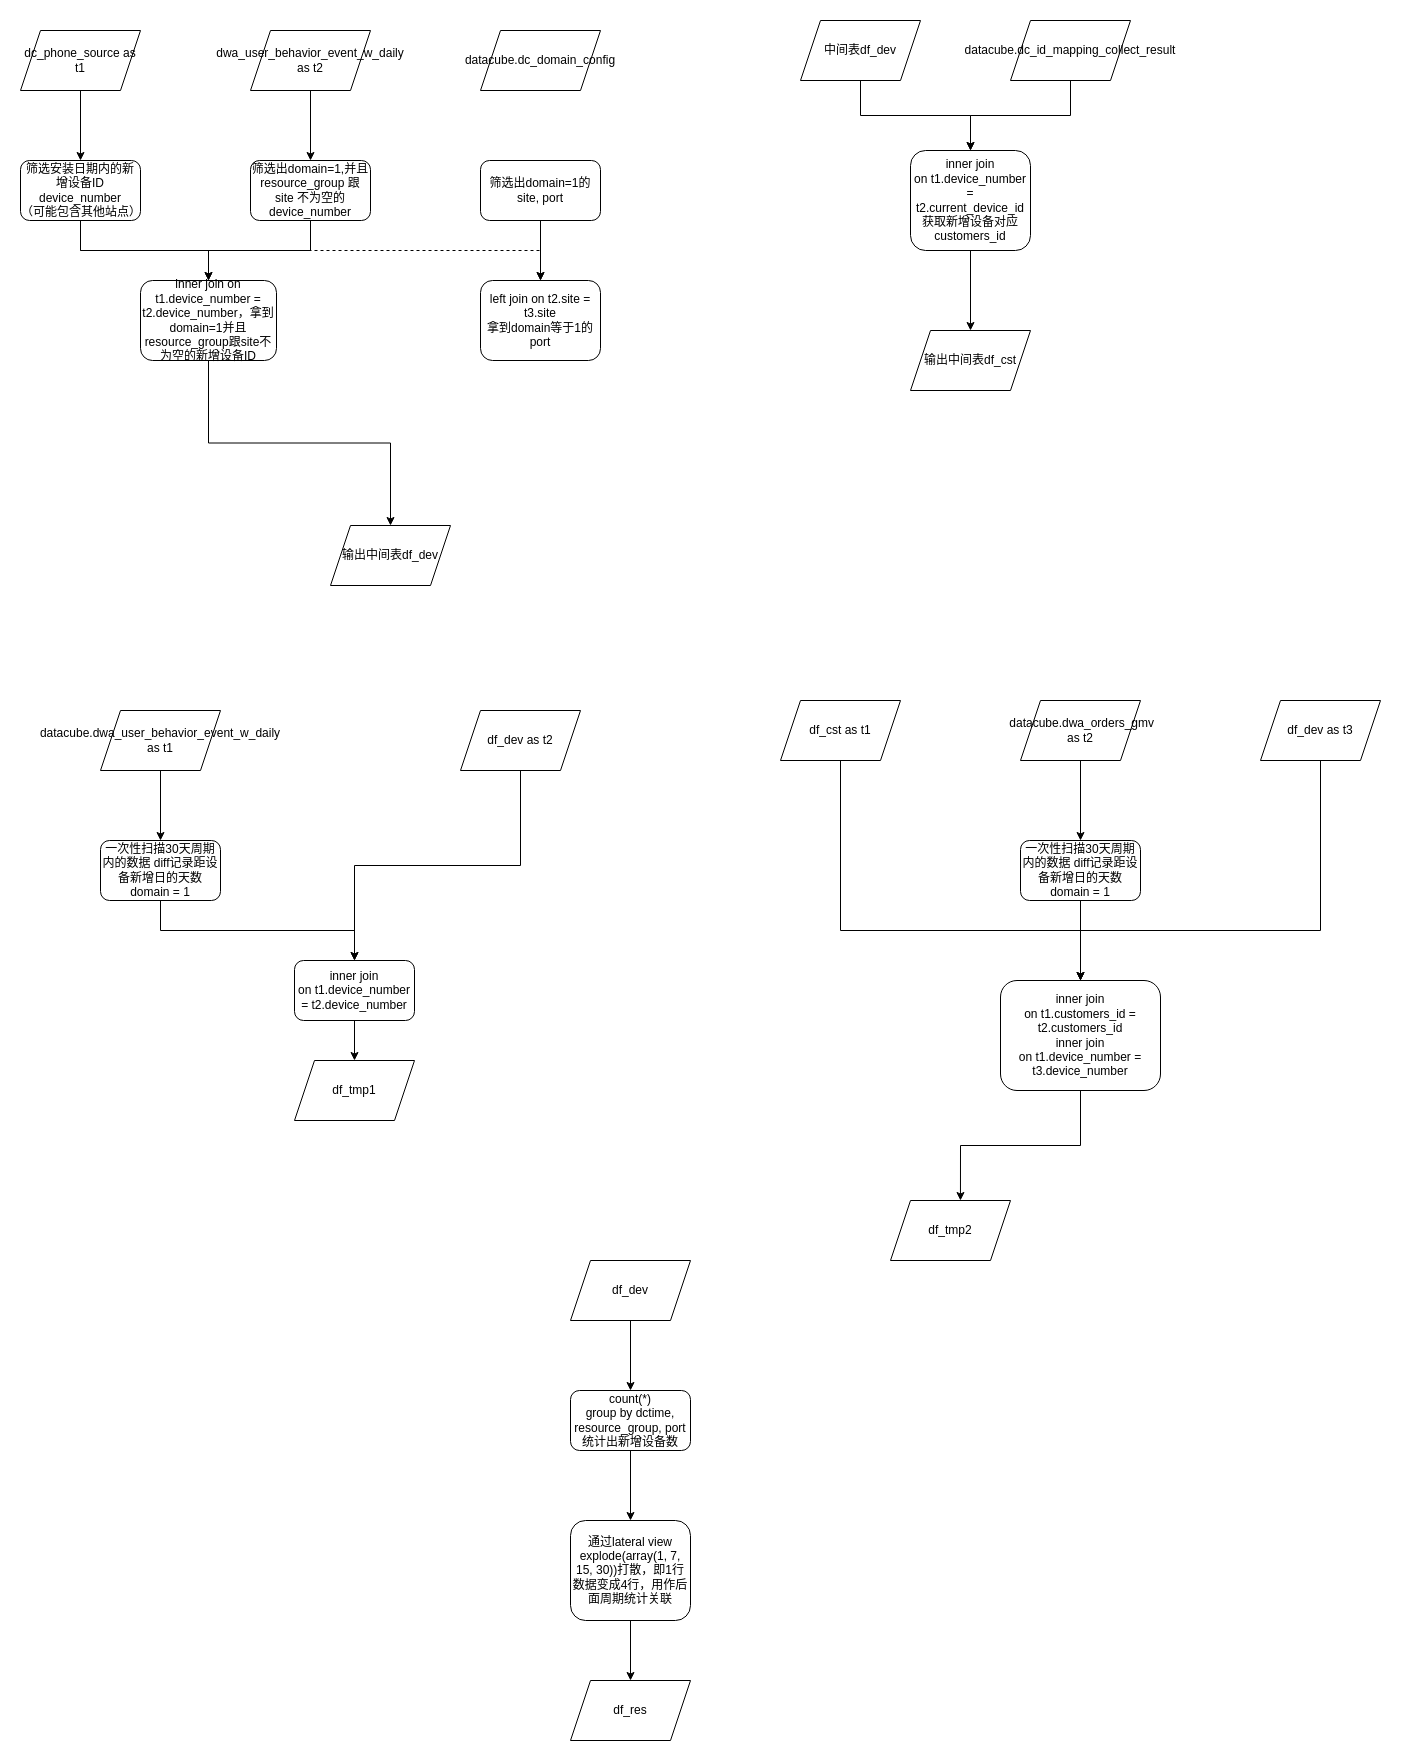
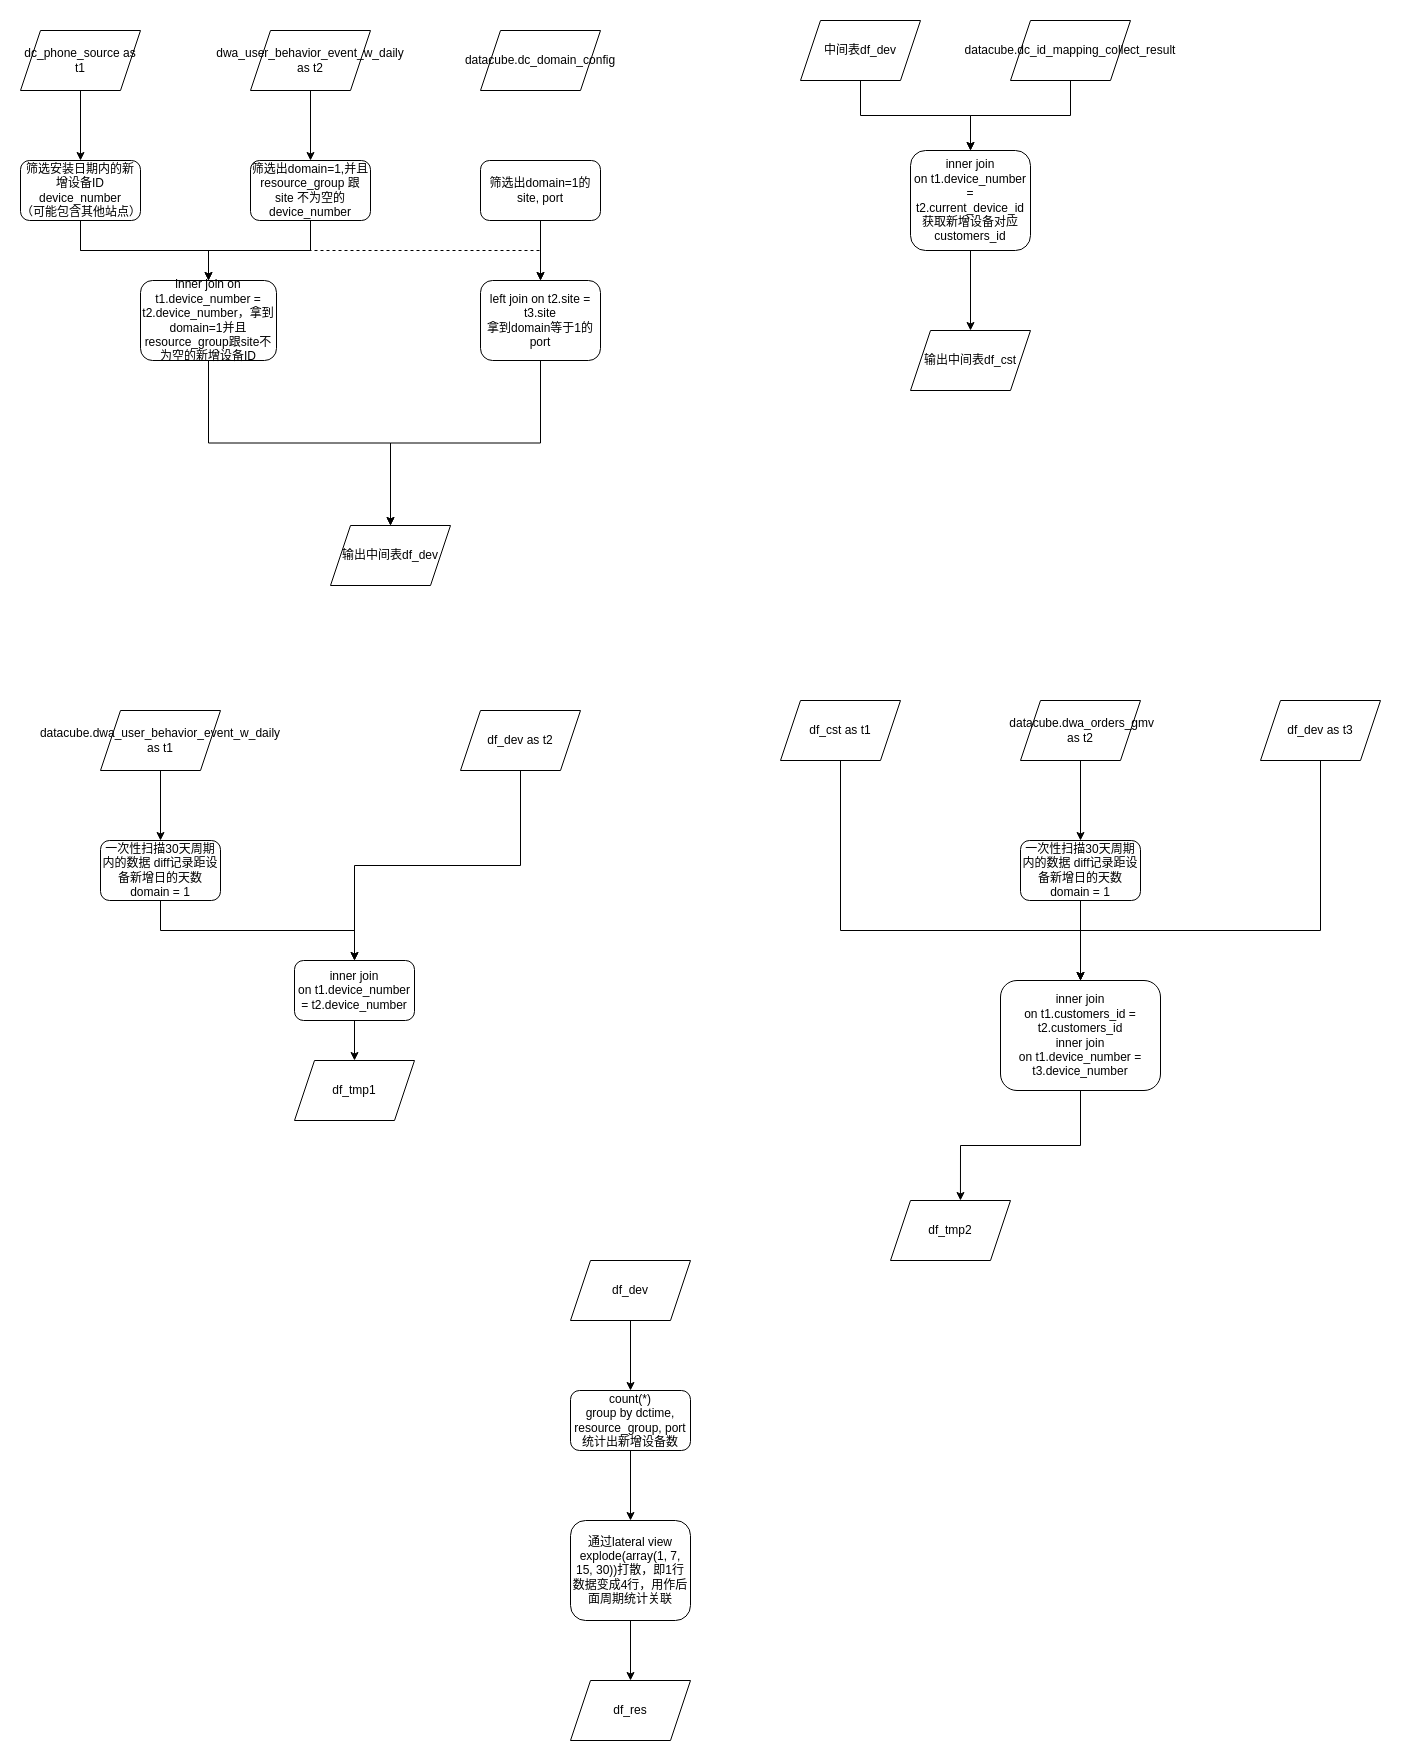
+ <mxCell id="23" style="edgeStyle=orthogonalEdgeStyle;rounded=0;orthogonalLoop=1;jettySize=auto;html=1;exitX=0.5;exitY=1;exitDx=0;exitDy=0;" edge="1" parent="1" source="24" target="13"><mxGeometry relative="1" as="geometry" /></mxCell>
